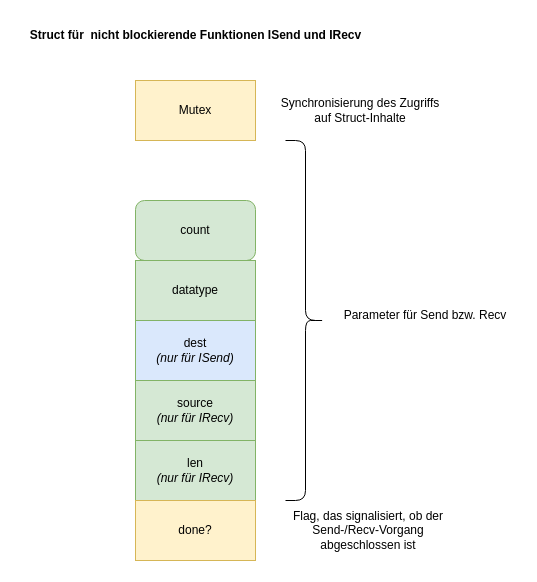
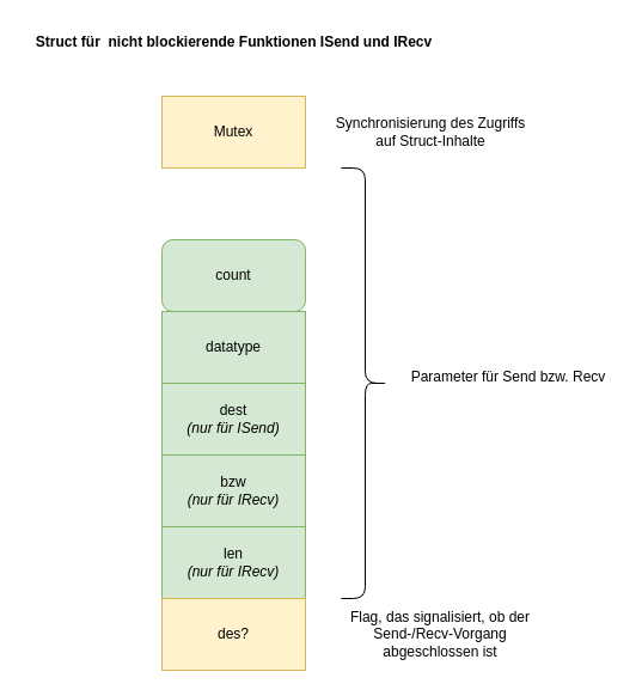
- <mxCell id="5" value="dest&lt;br&gt;&lt;i&gt;(nur für ISend)&lt;/i&gt;" style="rounded=0;whiteSpace=wrap;html=1;fillColor=#dae8fc;strokeColor=#82b366;" parent="1" vertex="1"><mxGeometry x="135" y="320" width="120" height="60" as="geometry" /></mxCell>
+ <mxCell id="5" value="dest&lt;br&gt;&lt;i&gt;(nur für ISend)&lt;/i&gt;" style="rounded=0;whiteSpace=wrap;html=1;fillColor=#d5e8d4;strokeColor=#82b366;" parent="1" vertex="1"><mxGeometry x="135" y="320" width="120" height="60" as="geometry" /></mxCell>
- <mxCell id="6" value="source&lt;br&gt;&lt;i&gt;(nur für IRecv)&lt;/i&gt;" style="rounded=0;whiteSpace=wrap;html=1;fillColor=#d5e8d4;strokeColor=#82b366;" parent="1" vertex="1"><mxGeometry x="135" y="380" width="120" height="60" as="geometry" /></mxCell>
+ <mxCell id="6" value="bzw&lt;br&gt;&lt;i&gt;(nur für IRecv)&lt;/i&gt;" style="rounded=0;whiteSpace=wrap;html=1;fillColor=#d5e8d4;strokeColor=#82b366;" parent="1" vertex="1"><mxGeometry x="135" y="380" width="120" height="60" as="geometry" /></mxCell>
- <mxCell id="12" value="done?" style="rounded=0;whiteSpace=wrap;html=1;fillColor=#fff2cc;strokeColor=#d6b656;" vertex="1" parent="1"><mxGeometry x="135" y="500" width="120" height="60" as="geometry" /></mxCell>
+ <mxCell id="12" value="des?" style="rounded=0;whiteSpace=wrap;html=1;fillColor=#fff2cc;strokeColor=#d6b656;" vertex="1" parent="1"><mxGeometry x="135" y="500" width="120" height="60" as="geometry" /></mxCell>
